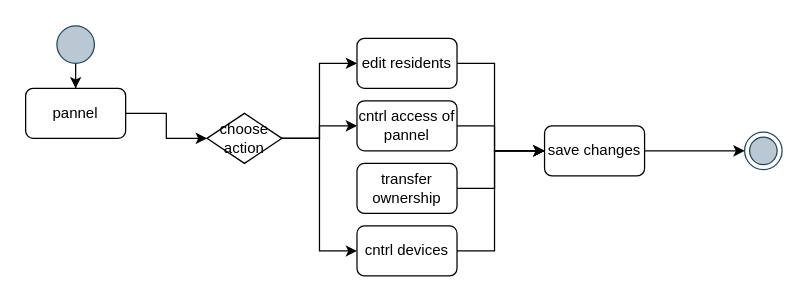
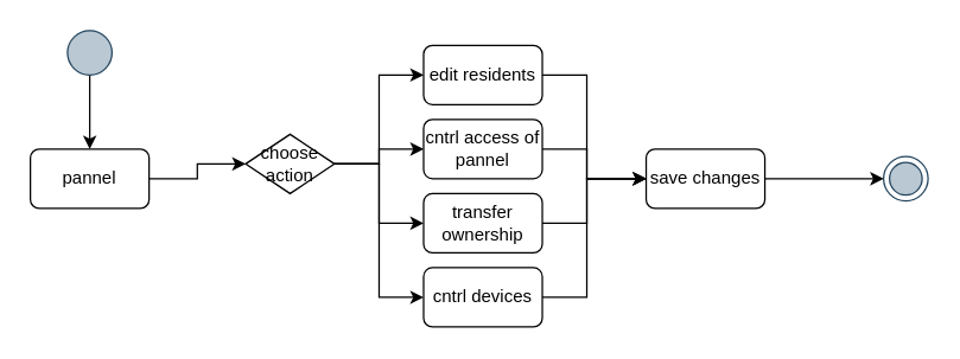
- <mxCell id="5" value="pannel" style="rounded=1;whiteSpace=wrap;html=1;" vertex="1" parent="1"><mxGeometry x="20" y="70" width="80" height="40" as="geometry" /></mxCell>
+ <mxCell id="5" value="pannel" style="rounded=1;whiteSpace=wrap;html=1;" vertex="1" parent="1"><mxGeometry x="20" y="100" width="80" height="40" as="geometry" /></mxCell>
+ <mxCell id="8" style="edgeStyle=orthogonalEdgeStyle;rounded=0;orthogonalLoop=1;jettySize=auto;html=1;" edge="1" parent="1" source="10" target="16"><mxGeometry relative="1" as="geometry" /></mxCell>
